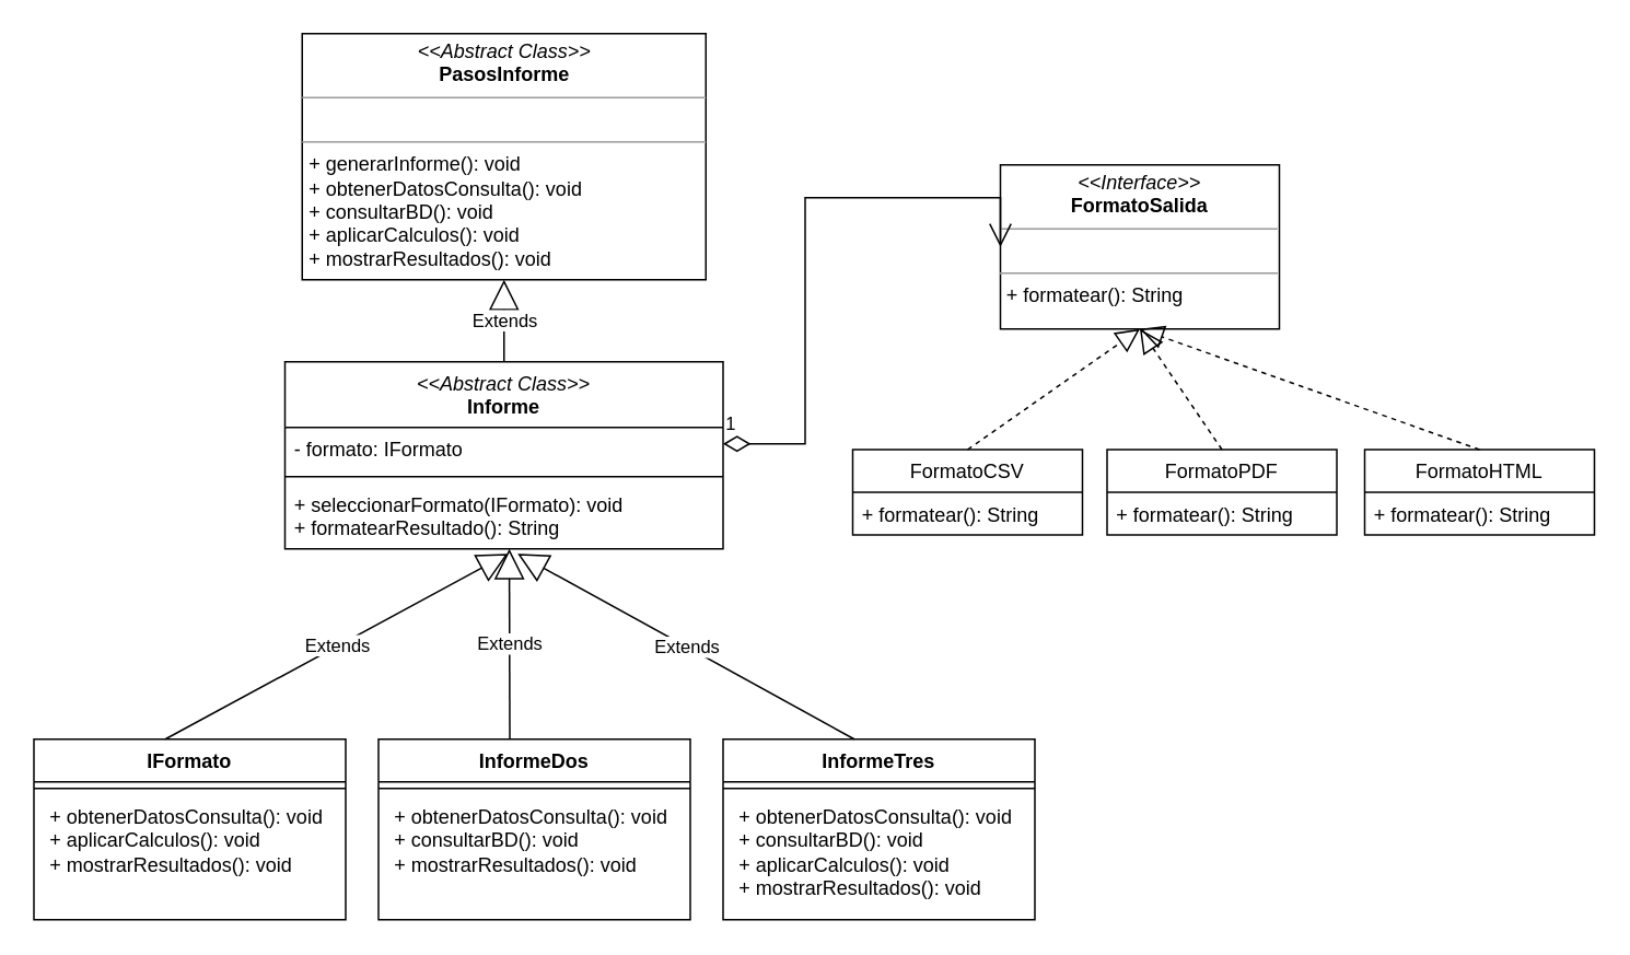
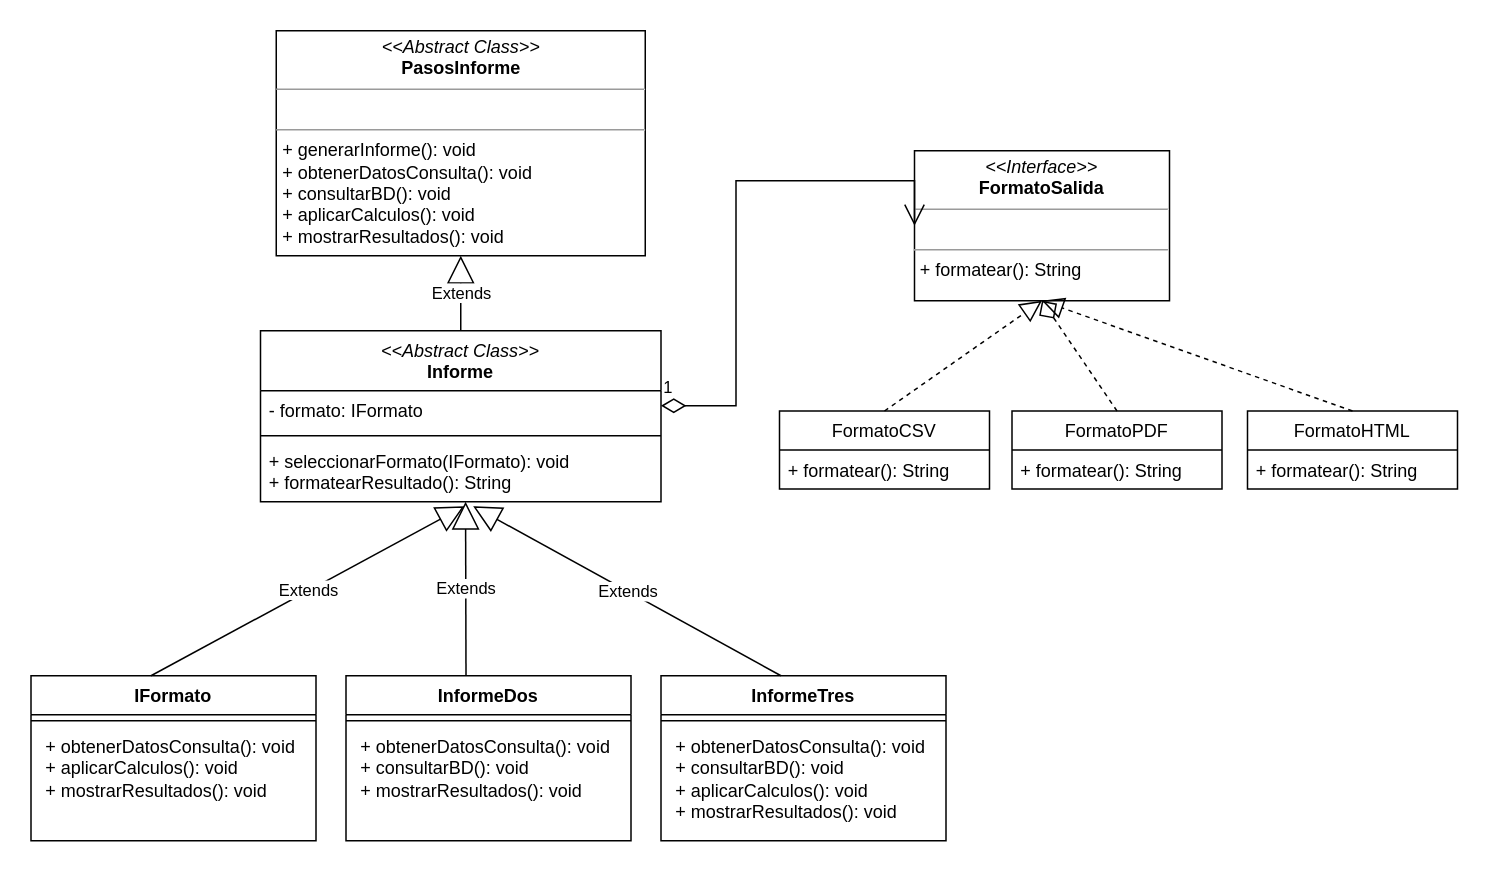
- <mxCell id="15" value="" style="endArrow=block;dashed=1;endFill=0;endSize=12;html=1;rounded=0;entryX=0.5;entryY=1;entryDx=0;entryDy=0;exitX=0.5;exitY=0;exitDx=0;exitDy=0;" parent="1" source="7" target="2" edge="1"><mxGeometry width="160" relative="1" as="geometry"><mxPoint x="599" y="283.5" as="sourcePoint" /><mxPoint x="754" y="203.5" as="targetPoint" /></mxGeometry></mxCell>
+ <mxCell id="15" value="" style="endArrow=diamond;dashed=1;endFill=0;endSize=12;html=1;rounded=0;entryX=0.5;entryY=1;entryDx=0;entryDy=0;exitX=0.5;exitY=0;exitDx=0;exitDy=0;" parent="1" source="7" target="2" edge="1"><mxGeometry width="160" relative="1" as="geometry"><mxPoint x="599" y="283.5" as="sourcePoint" /><mxPoint x="754" y="203.5" as="targetPoint" /></mxGeometry></mxCell>
